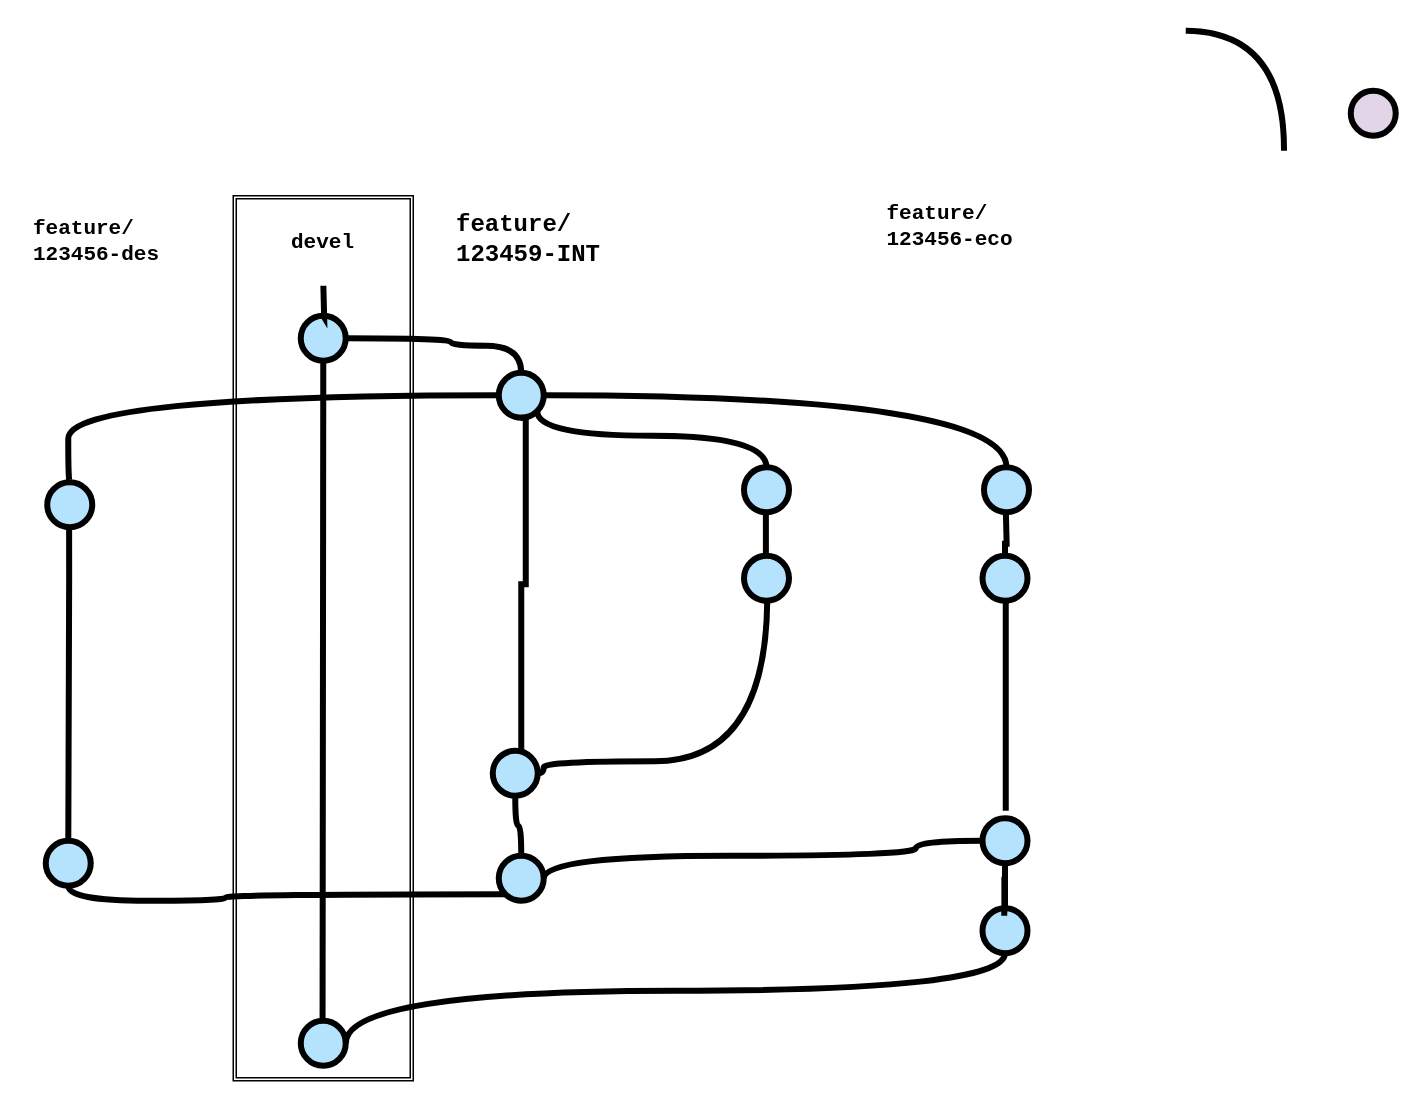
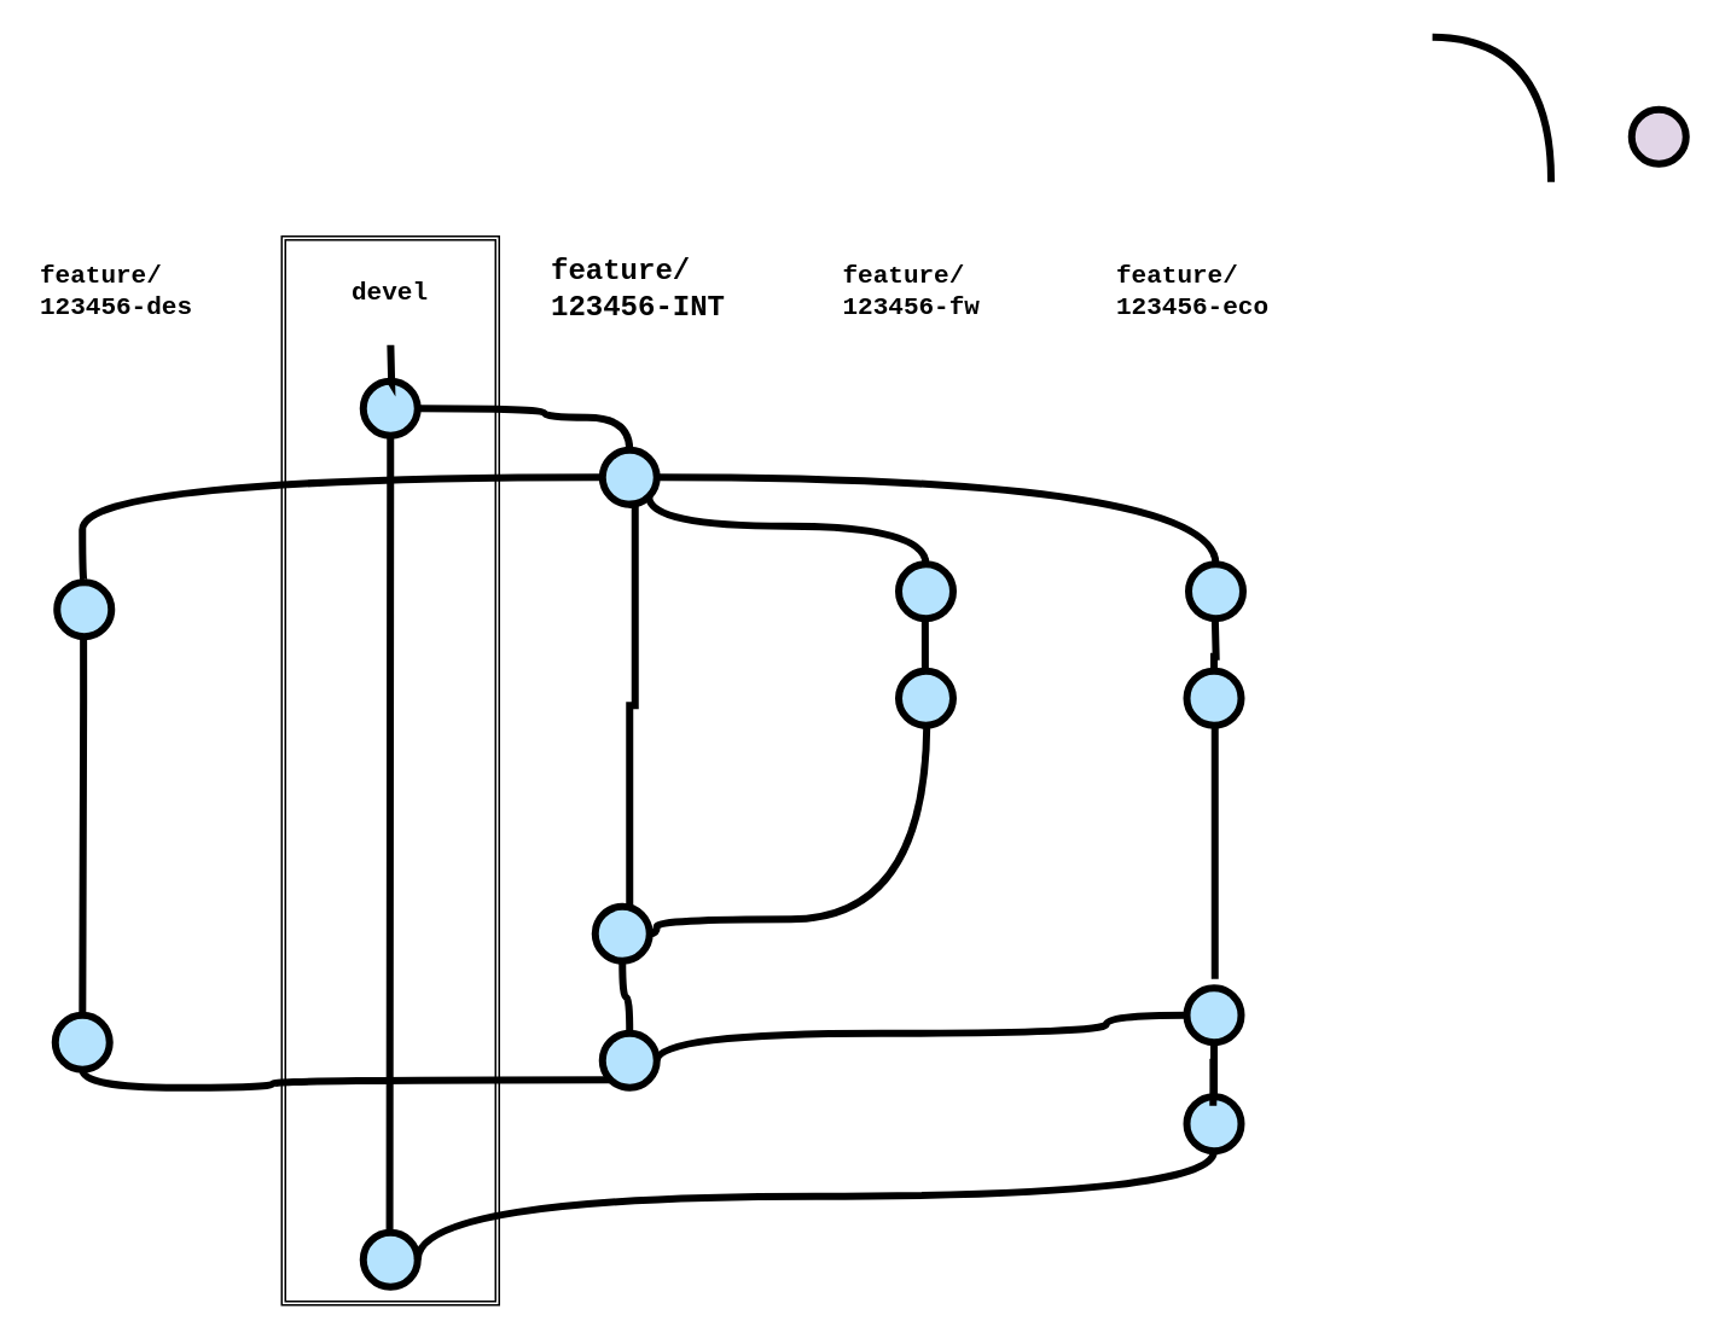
- <mxCell id="6" value="feature/&lt;br&gt;123456-eco" style="text;html=1;strokeColor=none;fillColor=none;align=left;verticalAlign=middle;whiteSpace=wrap;overflow=hidden;fontSize=14;fontStyle=1;fontFamily=Courier New;" vertex="1" parent="1"><mxGeometry x="589" y="130" width="111" height="40" as="geometry" /></mxCell>
+ <mxCell id="6" value="feature/&lt;br&gt;123456-eco" style="text;html=1;strokeColor=none;fillColor=none;align=left;verticalAlign=middle;whiteSpace=wrap;overflow=hidden;fontSize=14;fontStyle=1;fontFamily=Courier New;" vertex="1" parent="1"><mxGeometry x="614" y="140" width="111" height="40" as="geometry" /></mxCell>
- <mxCell id="13" value="&lt;font style=&quot;font-size: 16px;&quot;&gt;feature/&lt;br&gt;123459-INT&lt;/font&gt;" style="text;html=1;strokeColor=none;fillColor=none;align=left;verticalAlign=middle;whiteSpace=wrap;overflow=hidden;fontSize=14;fontStyle=1;fontFamily=Courier New;" vertex="1" parent="1"><mxGeometry x="302" y="135" width="112.5" height="50" as="geometry" /></mxCell>
+ <mxCell id="13" value="&lt;font style=&quot;font-size: 16px;&quot;&gt;feature/&lt;br&gt;123456-INT&lt;/font&gt;" style="text;html=1;strokeColor=none;fillColor=none;align=left;verticalAlign=middle;whiteSpace=wrap;overflow=hidden;fontSize=14;fontStyle=1;fontFamily=Courier New;" vertex="1" parent="1"><mxGeometry x="302" y="135" width="112.5" height="50" as="geometry" /></mxCell>
+ <mxCell id="5" value="feature/&lt;br&gt;123456-fw" style="text;html=1;strokeColor=none;fillColor=none;align=left;verticalAlign=middle;whiteSpace=wrap;overflow=hidden;fontSize=14;fontStyle=1;fontFamily=Courier New;" vertex="1" parent="1"><mxGeometry x="463" y="135" width="81" height="50" as="geometry" /></mxCell>
